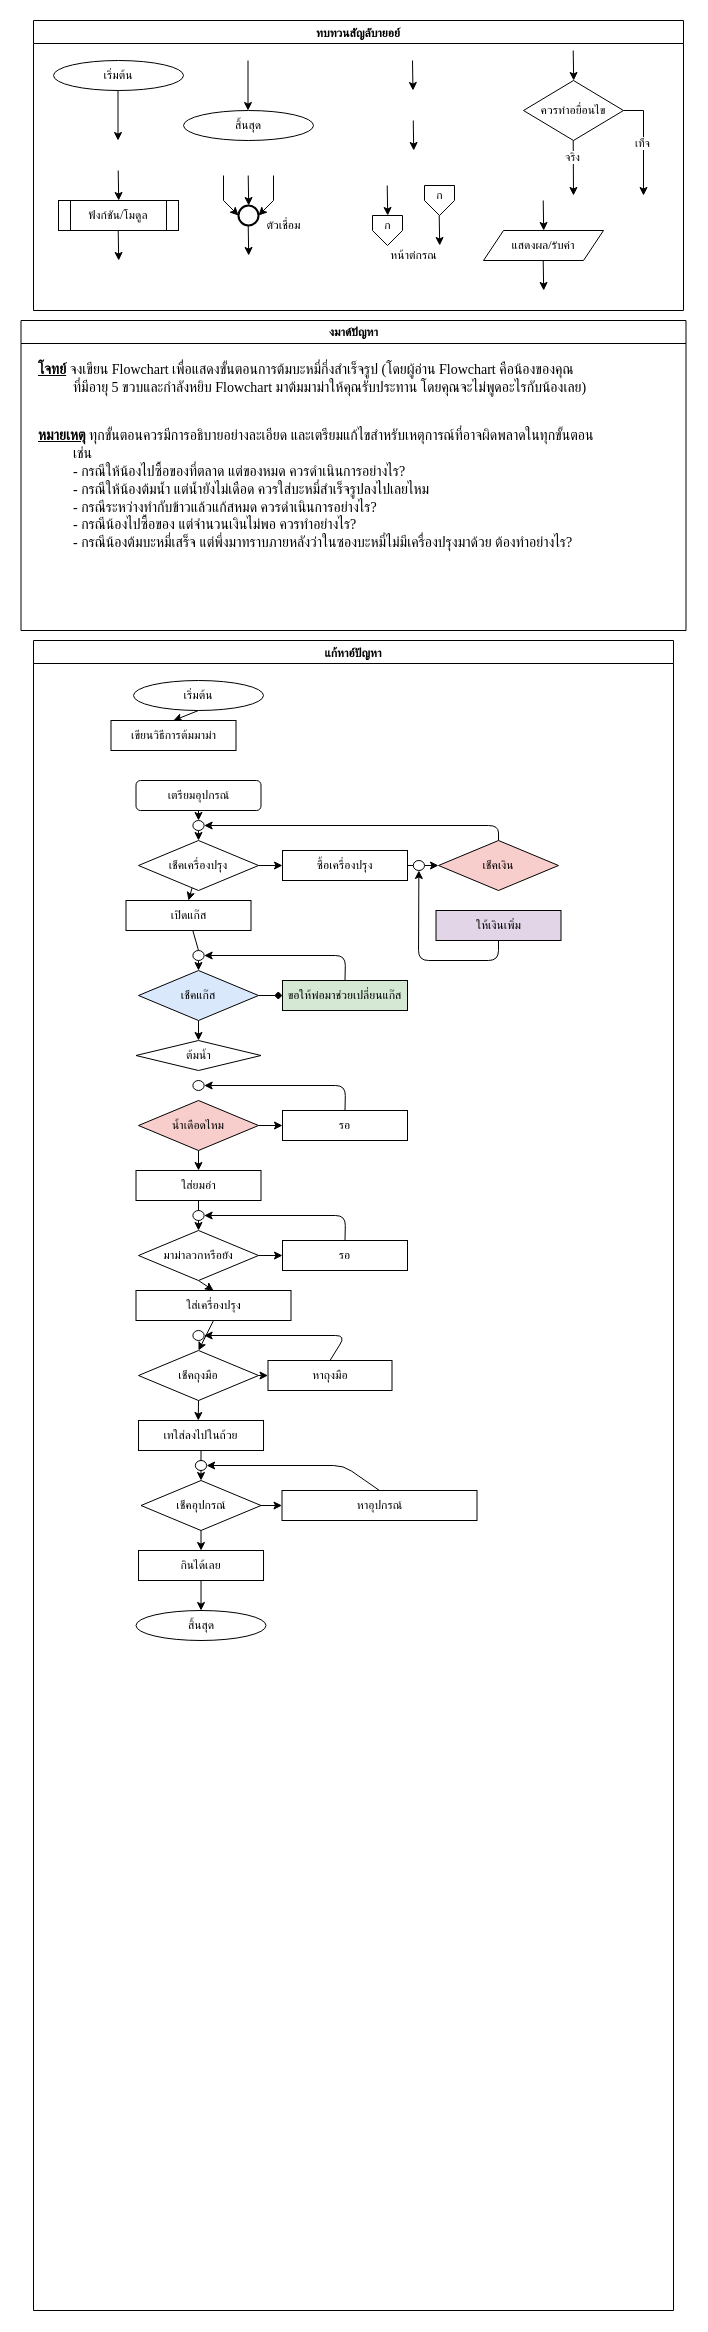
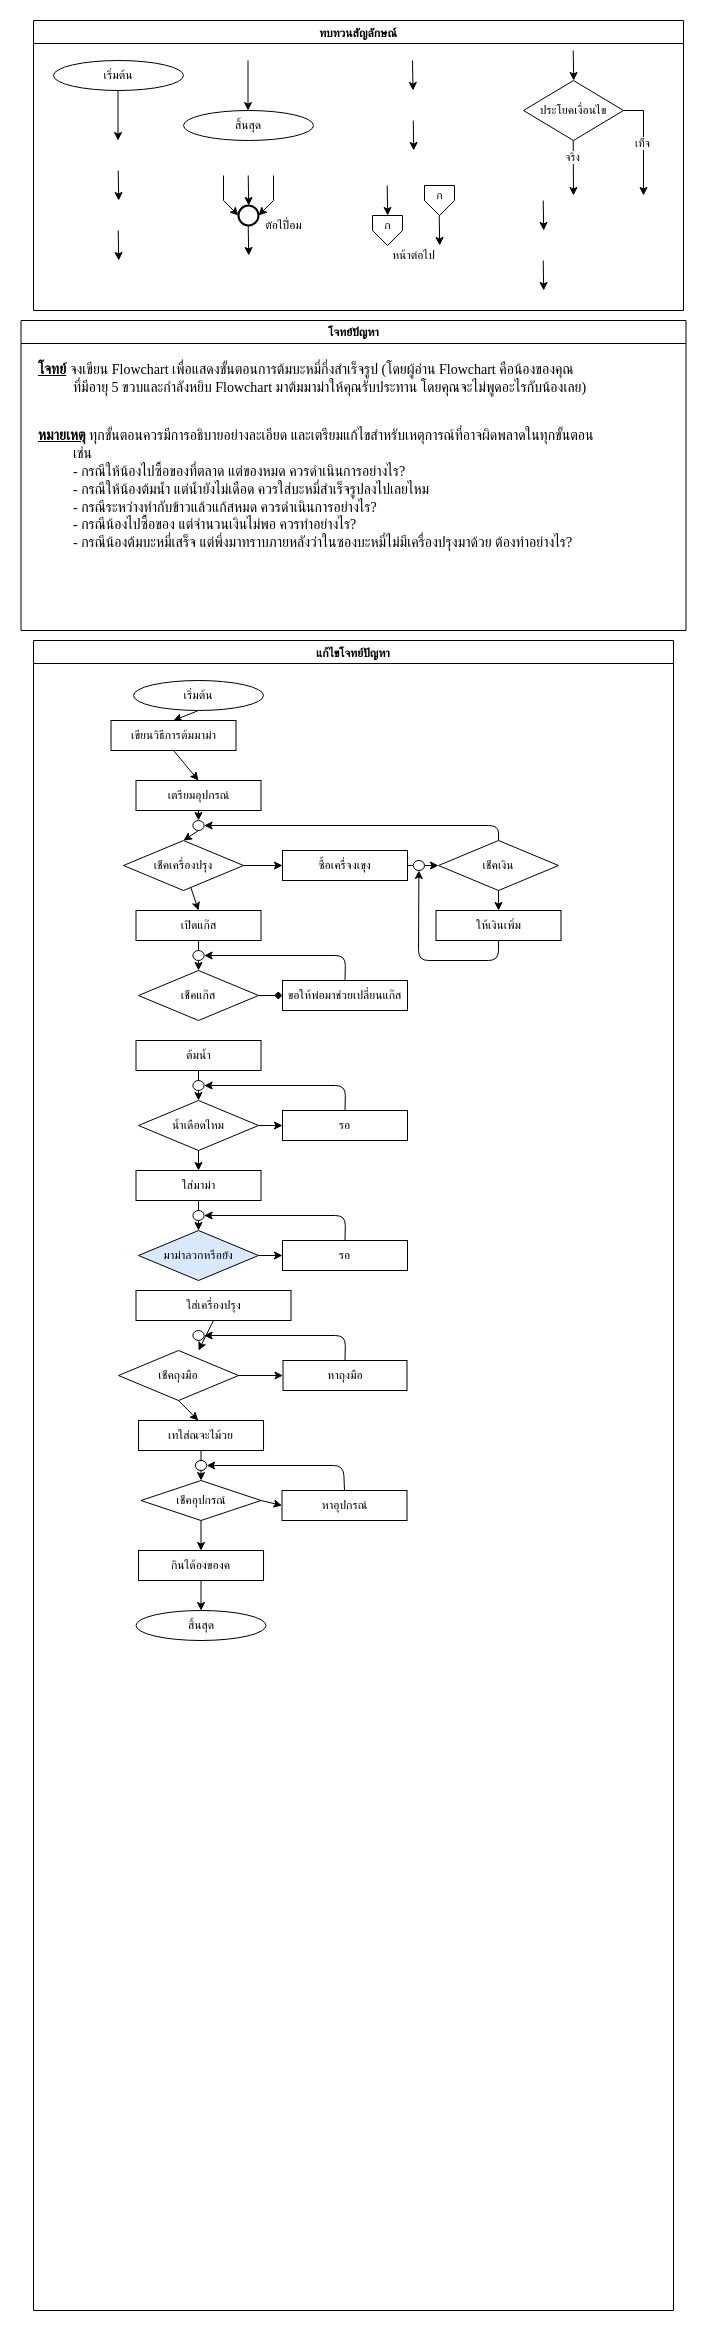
- <mxCell id="2" value="ทบทวนสัญลับายอย์" style="swimlane;fontFamily=Sarabun;fontSource=https%3A%2F%2Ffonts.googleapis.com%2Fcss%3Ffamily%3DSarabun;" parent="1" vertex="1"><mxGeometry x="33" y="20" width="650" height="290" as="geometry" /></mxCell>
+ <mxCell id="2" value="ทบทวนสัญลักษณ์" style="swimlane;fontFamily=Sarabun;fontSource=https%3A%2F%2Ffonts.googleapis.com%2Fcss%3Ffamily%3DSarabun;" parent="1" vertex="1"><mxGeometry x="33" y="20" width="650" height="290" as="geometry" /></mxCell>
- <mxCell id="9" value="ควรทำอยื่อนไข" style="rhombus;whiteSpace=wrap;html=1;fontFamily=Sarabun;fontSource=https%3A%2F%2Ffonts.googleapis.com%2Fcss%3Ffamily%3DSarabun;" parent="2" vertex="1"><mxGeometry x="490" y="60" width="100" height="60" as="geometry" /></mxCell>
+ <mxCell id="9" value="ประโยคเงื่อนไข" style="rhombus;whiteSpace=wrap;html=1;fontFamily=Sarabun;fontSource=https%3A%2F%2Ffonts.googleapis.com%2Fcss%3Ffamily%3DSarabun;" parent="2" vertex="1"><mxGeometry x="490" y="60" width="100" height="60" as="geometry" /></mxCell>
- <mxCell id="15" value="&lt;font data-font-src=&quot;https://fonts.googleapis.com/css?family=Sarabun&quot; face=&quot;Sarabun&quot;&gt;ฟังก์ชัน/โมดูล&lt;/font&gt;" style="shape=process;whiteSpace=wrap;html=1;backgroundOutline=1;" parent="2" vertex="1"><mxGeometry x="25" y="180" width="120" height="30" as="geometry" /></mxCell>
- <mxCell id="23" value="&lt;font data-font-src=&quot;https://fonts.googleapis.com/css?family=Sarabun&quot; face=&quot;Sarabun&quot;&gt;ตัวเชื่อม&lt;/font&gt;" style="text;html=1;align=center;verticalAlign=middle;resizable=0;points=[];autosize=1;strokeColor=none;fillColor=none;" parent="2" vertex="1"><mxGeometry x="220" y="190" width="60" height="30" as="geometry" /></mxCell>
+ <mxCell id="23" value="&lt;font data-font-src=&quot;https://fonts.googleapis.com/css?family=Sarabun&quot; face=&quot;Sarabun&quot;&gt;ตัอไปื่อม&lt;/font&gt;" style="text;html=1;align=center;verticalAlign=middle;resizable=0;points=[];autosize=1;strokeColor=none;fillColor=none;" parent="2" vertex="1"><mxGeometry x="220" y="190" width="60" height="30" as="geometry" /></mxCell>
- <mxCell id="31" value="แสดงผล/รับค่า" style="shape=parallelogram;perimeter=parallelogramPerimeter;whiteSpace=wrap;html=1;fixedSize=1;fontFamily=Sarabun;fontSource=https%3A%2F%2Ffonts.googleapis.com%2Fcss%3Ffamily%3DSarabun;" parent="2" vertex="1"><mxGeometry x="450" y="210" width="120" height="30" as="geometry" /></mxCell>
- <mxCell id="28" value="หน้าต่กรณ" style="text;html=1;align=center;verticalAlign=middle;resizable=0;points=[];autosize=1;strokeColor=none;fillColor=none;fontFamily=Sarabun;fontSource=https%3A%2F%2Ffonts.googleapis.com%2Fcss%3Ffamily%3DSarabun;" parent="2" vertex="1"><mxGeometry x="345" y="220" width="70" height="30" as="geometry" /></mxCell>
+ <mxCell id="28" value="หน้าต่อไป" style="text;html=1;align=center;verticalAlign=middle;resizable=0;points=[];autosize=1;strokeColor=none;fillColor=none;fontFamily=Sarabun;fontSource=https%3A%2F%2Ffonts.googleapis.com%2Fcss%3Ffamily%3DSarabun;" parent="2" vertex="1"><mxGeometry x="345" y="220" width="70" height="30" as="geometry" /></mxCell>
- <mxCell id="99" value="&lt;font data-font-src=&quot;https://fonts.googleapis.com/css?family=Sarabun&quot; face=&quot;Sarabun&quot;&gt;งมาด์ปัญหา&lt;/font&gt;" style="swimlane;whiteSpace=wrap;html=1;" parent="1" vertex="1"><mxGeometry x="20.5" y="320" width="665" height="310" as="geometry" /></mxCell>
+ <mxCell id="99" value="&lt;font data-font-src=&quot;https://fonts.googleapis.com/css?family=Sarabun&quot; face=&quot;Sarabun&quot;&gt;โจทย์ปัญหา&lt;/font&gt;" style="swimlane;whiteSpace=wrap;html=1;" parent="1" vertex="1"><mxGeometry x="20.5" y="320" width="665" height="310" as="geometry" /></mxCell>
- <mxCell id="34" value="แก้หาอ์ปัญหา" style="swimlane;fontFamily=Sarabun;fontSource=https%3A%2F%2Ffonts.googleapis.com%2Fcss%3Ffamily%3DSarabun;" parent="1" vertex="1"><mxGeometry x="33" y="640" width="640" height="1670" as="geometry" /></mxCell>
+ <mxCell id="34" value="แก้ไขโจทย์ปัญหา" style="swimlane;fontFamily=Sarabun;fontSource=https%3A%2F%2Ffonts.googleapis.com%2Fcss%3Ffamily%3DSarabun;" parent="1" vertex="1"><mxGeometry x="33" y="640" width="640" height="1670" as="geometry" /></mxCell>
+ <mxCell id="38" style="edgeStyle=none;html=1;exitX=0.5;exitY=1;exitDx=0;exitDy=0;entryX=0.5;entryY=0;entryDx=0;entryDy=0;" edge="1" parent="34" source="39" target="41"><mxGeometry relative="1" as="geometry" /></mxCell>
- <mxCell id="41" value="เตรียมอุปกรณ์" style="whiteSpace=wrap;html=1;rounded=1;" vertex="1" parent="34"><mxGeometry x="102.5" y="140" width="125" height="30" as="geometry" /></mxCell>
+ <mxCell id="41" value="เตรียมอุปกรณ์" style="rounded=0;whiteSpace=wrap;html=1;" vertex="1" parent="34"><mxGeometry x="102.5" y="140" width="125" height="30" as="geometry" /></mxCell>
- <mxCell id="44" value="เช็คเครื่องปรุง" style="rhombus;whiteSpace=wrap;html=1;" vertex="1" parent="34"><mxGeometry x="105" y="200" width="120" height="50" as="geometry" /></mxCell>
+ <mxCell id="44" value="เช็คเครื่องปรุง" style="rhombus;whiteSpace=wrap;html=1;" vertex="1" parent="34"><mxGeometry x="90" y="200" width="120" height="50" as="geometry" /></mxCell>
- <mxCell id="46" value="ซื้อเครื่องปรุง" style="rounded=0;whiteSpace=wrap;html=1;" vertex="1" parent="34"><mxGeometry x="249" y="210" width="125" height="30" as="geometry" /></mxCell>
+ <mxCell id="46" value="ซื้อเครื่จงเขุง" style="rounded=0;whiteSpace=wrap;html=1;" vertex="1" parent="34"><mxGeometry x="249" y="210" width="125" height="30" as="geometry" /></mxCell>
- <mxCell id="48" value="เช็คเงิน" style="rhombus;whiteSpace=wrap;html=1;fillColor=#f8cecc;" vertex="1" parent="34"><mxGeometry x="405" y="200" width="120" height="50" as="geometry" /></mxCell>
+ <mxCell id="48" value="เช็คเงิน" style="rhombus;whiteSpace=wrap;html=1;" vertex="1" parent="34"><mxGeometry x="405" y="200" width="120" height="50" as="geometry" /></mxCell>
+ <mxCell id="55" style="edgeStyle=none;html=1;exitX=0.5;exitY=1;exitDx=0;exitDy=0;entryX=0.5;entryY=0;entryDx=0;entryDy=0;" edge="1" parent="34" source="48" target="50"><mxGeometry relative="1" as="geometry"><mxPoint x="465.143" y="260" as="targetPoint" /></mxGeometry></mxCell>
- <mxCell id="57" value="เปิดแก๊ส" style="rounded=0;whiteSpace=wrap;html=1;" vertex="1" parent="34"><mxGeometry x="92.51" y="260" width="125" height="30" as="geometry" /></mxCell>
+ <mxCell id="57" value="เปิดแก๊ส" style="rounded=0;whiteSpace=wrap;html=1;" vertex="1" parent="34"><mxGeometry x="102.51" y="270" width="125" height="30" as="geometry" /></mxCell>
- <mxCell id="50" value="ให้เงินเพิ่ม" style="rounded=0;whiteSpace=wrap;html=1;fillColor=#e1d5e7;" vertex="1" parent="34"><mxGeometry x="402.5" y="270" width="125" height="30" as="geometry" /></mxCell>
+ <mxCell id="50" value="ให้เงินเพิ่ม" style="rounded=0;whiteSpace=wrap;html=1;" vertex="1" parent="34"><mxGeometry x="402.5" y="270" width="125" height="30" as="geometry" /></mxCell>
- <mxCell id="60" value="เช็คแก๊ส" style="rhombus;whiteSpace=wrap;html=1;fillColor=#dae8fc;" vertex="1" parent="34"><mxGeometry x="105" y="330" width="120" height="50" as="geometry" /></mxCell>
+ <mxCell id="60" value="เช็คแก๊ส" style="rhombus;whiteSpace=wrap;html=1;" vertex="1" parent="34"><mxGeometry x="105" y="330" width="120" height="50" as="geometry" /></mxCell>
- <mxCell id="62" value="ขอให้พ่อมาช่วยเปลี่ยนแก๊ส" style="rounded=0;whiteSpace=wrap;html=1;fillColor=#d5e8d4;" vertex="1" parent="34"><mxGeometry x="249" y="340" width="125" height="30" as="geometry" /></mxCell>
+ <mxCell id="62" value="ขอให้พ่อมาช่วยเปลี่ยนแก๊ส" style="rounded=0;whiteSpace=wrap;html=1;" vertex="1" parent="34"><mxGeometry x="249" y="340" width="125" height="30" as="geometry" /></mxCell>
- <mxCell id="59" style="edgeStyle=none;html=1;exitX=0.5;exitY=1;exitDx=0;exitDy=0;entryX=0.5;entryY=0;entryDx=0;entryDy=0;" edge="1" parent="34" source="60" target="66"><mxGeometry relative="1" as="geometry" /></mxCell>
- <mxCell id="66" value="ต้มน้ำ" style="rhombus;whiteSpace=wrap;html=1;" vertex="1" parent="34"><mxGeometry x="102.51" y="400" width="125" height="30" as="geometry" /></mxCell>
+ <mxCell id="66" value="ต้มน้ำ" style="rounded=0;whiteSpace=wrap;html=1;" vertex="1" parent="34"><mxGeometry x="102.51" y="400" width="125" height="30" as="geometry" /></mxCell>
+ <mxCell id="65" style="edgeStyle=none;html=1;exitX=0.5;exitY=1;exitDx=0;exitDy=0;entryX=0.5;entryY=0;entryDx=0;entryDy=0;" edge="1" parent="34" source="66" target="68"><mxGeometry relative="1" as="geometry" /></mxCell>
- <mxCell id="68" value="น้ำเดือดไหม" style="rhombus;whiteSpace=wrap;html=1;fillColor=#f8cecc;" vertex="1" parent="34"><mxGeometry x="105" y="460" width="120" height="50" as="geometry" /></mxCell>
+ <mxCell id="68" value="น้ำเดือดไหม" style="rhombus;whiteSpace=wrap;html=1;" vertex="1" parent="34"><mxGeometry x="105" y="460" width="120" height="50" as="geometry" /></mxCell>
- <mxCell id="73" value="ใส่ยมอ่า" style="rounded=0;whiteSpace=wrap;html=1;" vertex="1" parent="34"><mxGeometry x="102.51" y="530" width="125" height="30" as="geometry" /></mxCell>
+ <mxCell id="73" value="ใส่มาม่า" style="rounded=0;whiteSpace=wrap;html=1;" vertex="1" parent="34"><mxGeometry x="102.51" y="530" width="125" height="30" as="geometry" /></mxCell>
- <mxCell id="75" value="มาม่าลวกหรือยัง" style="rhombus;whiteSpace=wrap;html=1;" vertex="1" parent="34"><mxGeometry x="105" y="590" width="120" height="50" as="geometry" /></mxCell>
+ <mxCell id="75" value="มาม่าลวกหรือยัง" style="rhombus;whiteSpace=wrap;html=1;fillColor=#dae8fc;" vertex="1" parent="34"><mxGeometry x="105" y="590" width="120" height="50" as="geometry" /></mxCell>
- <mxCell id="74" style="edgeStyle=none;html=1;exitX=0.5;exitY=1;exitDx=0;exitDy=0;entryX=0.5;entryY=0;entryDx=0;entryDy=0;" edge="1" parent="34" source="75" target="81"><mxGeometry relative="1" as="geometry" /></mxCell>
- <mxCell id="86" value="เช็คถุงมือ" style="rhombus;whiteSpace=wrap;html=1;" vertex="1" parent="34"><mxGeometry x="105.02" y="710" width="120" height="50" as="geometry" /></mxCell>
+ <mxCell id="86" value="เช็คถุงมือ" style="rhombus;whiteSpace=wrap;html=1;" vertex="1" parent="34"><mxGeometry x="85.02" y="710" width="120" height="50" as="geometry" /></mxCell>
- <mxCell id="88" value="หาถุงมือ" style="rounded=0;whiteSpace=wrap;html=1;" vertex="1" parent="34"><mxGeometry x="234.5" y="720" width="124" height="30" as="geometry" /></mxCell>
+ <mxCell id="88" value="หาถุงมือ" style="rounded=0;whiteSpace=wrap;html=1;" vertex="1" parent="34"><mxGeometry x="249.5" y="720" width="124" height="30" as="geometry" /></mxCell>
- <mxCell id="84" value="เทใส่ลงไปในถ้วย" style="rounded=0;whiteSpace=wrap;html=1;" vertex="1" parent="34"><mxGeometry x="105.02" y="780" width="125" height="30" as="geometry" /></mxCell>
+ <mxCell id="84" value="เทใส่ณจะไม้วย" style="rounded=0;whiteSpace=wrap;html=1;" vertex="1" parent="34"><mxGeometry x="105.02" y="780" width="125" height="30" as="geometry" /></mxCell>
- <mxCell id="92" value="เช็คอุปกรณ์" style="rhombus;whiteSpace=wrap;html=1;" vertex="1" parent="34"><mxGeometry x="107.5" y="840" width="120" height="50" as="geometry" /></mxCell>
+ <mxCell id="92" value="เช็คอุปกรณ์" style="rhombus;whiteSpace=wrap;html=1;" vertex="1" parent="34"><mxGeometry x="107.5" y="840" width="120" height="40" as="geometry" /></mxCell>
- <mxCell id="95" value="หาอุปกรณ์" style="rounded=0;whiteSpace=wrap;html=1;" vertex="1" parent="34"><mxGeometry x="248.5" y="850" width="195" height="30" as="geometry" /></mxCell>
+ <mxCell id="95" value="หาอุปกรณ์" style="rounded=0;whiteSpace=wrap;html=1;" vertex="1" parent="34"><mxGeometry x="248.5" y="850" width="125" height="30" as="geometry" /></mxCell>
- <mxCell id="94" value="กินได้เลย" style="rounded=0;whiteSpace=wrap;html=1;" vertex="1" parent="34"><mxGeometry x="105.02" y="910" width="125" height="30" as="geometry" /></mxCell>
+ <mxCell id="94" value="กินได้องของค" style="rounded=0;whiteSpace=wrap;html=1;" vertex="1" parent="34"><mxGeometry x="105.02" y="910" width="125" height="30" as="geometry" /></mxCell>
